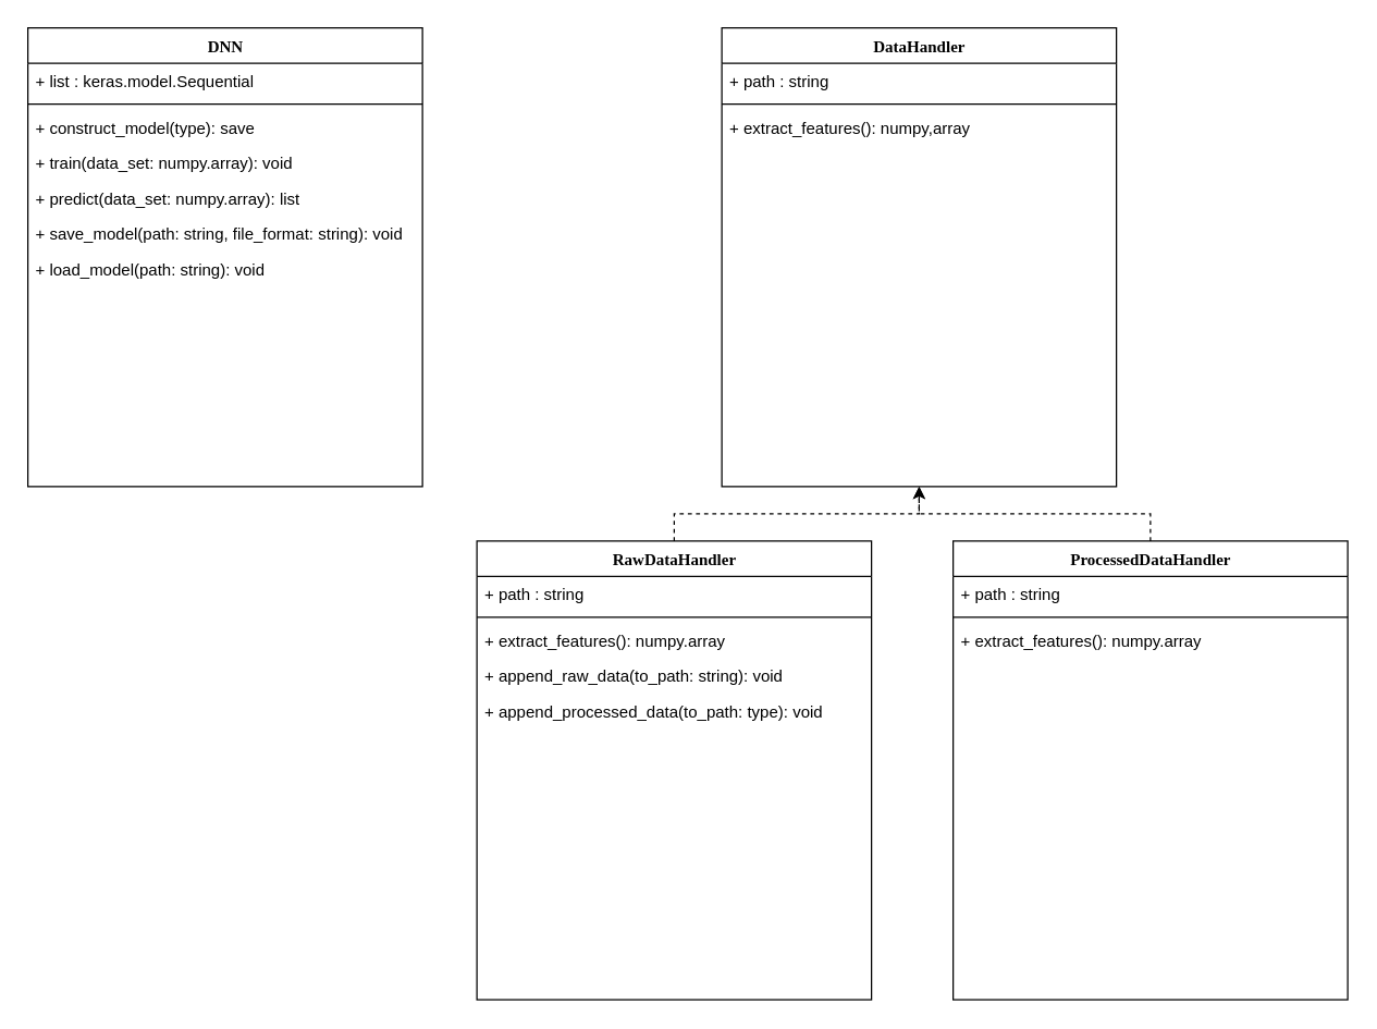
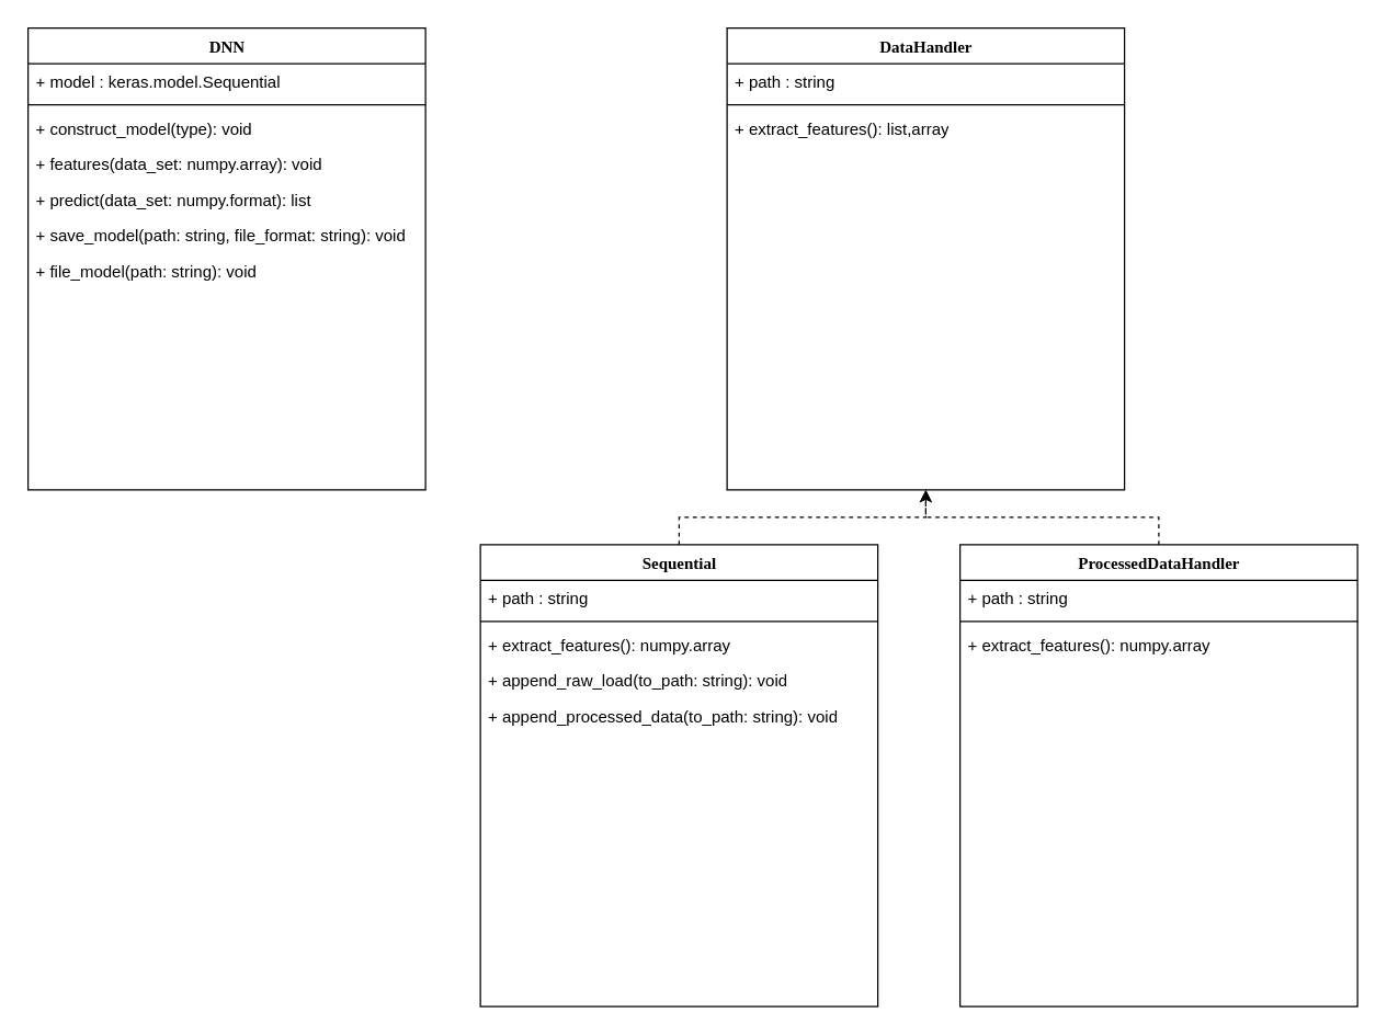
- <mxCell id="3" value="+ list : keras.model.Sequential" style="text;html=1;strokeColor=none;fillColor=none;align=left;verticalAlign=top;spacingLeft=4;spacingRight=4;whiteSpace=wrap;overflow=hidden;rotatable=0;points=[[0,0.5],[1,0.5]];portConstraint=eastwest;" parent="2" vertex="1"><mxGeometry y="26" width="290" height="26" as="geometry" /></mxCell>
+ <mxCell id="3" value="+ model : keras.model.Sequential" style="text;html=1;strokeColor=none;fillColor=none;align=left;verticalAlign=top;spacingLeft=4;spacingRight=4;whiteSpace=wrap;overflow=hidden;rotatable=0;points=[[0,0.5],[1,0.5]];portConstraint=eastwest;" parent="2" vertex="1"><mxGeometry y="26" width="290" height="26" as="geometry" /></mxCell>
- <mxCell id="5" value="+ construct_model(type): save" style="text;html=1;strokeColor=none;fillColor=none;align=left;verticalAlign=top;spacingLeft=4;spacingRight=4;whiteSpace=wrap;overflow=hidden;rotatable=0;points=[[0,0.5],[1,0.5]];portConstraint=eastwest;" parent="2" vertex="1"><mxGeometry y="60" width="290" height="26" as="geometry" /></mxCell>
+ <mxCell id="5" value="+ construct_model(type): void" style="text;html=1;strokeColor=none;fillColor=none;align=left;verticalAlign=top;spacingLeft=4;spacingRight=4;whiteSpace=wrap;overflow=hidden;rotatable=0;points=[[0,0.5],[1,0.5]];portConstraint=eastwest;" parent="2" vertex="1"><mxGeometry y="60" width="290" height="26" as="geometry" /></mxCell>
- <mxCell id="13" value="+ extract_features(): numpy,array" style="text;html=1;strokeColor=none;fillColor=none;align=left;verticalAlign=top;spacingLeft=4;spacingRight=4;whiteSpace=wrap;overflow=hidden;rotatable=0;points=[[0,0.5],[1,0.5]];portConstraint=eastwest;" vertex="1" parent="10"><mxGeometry y="60" width="290" height="26" as="geometry" /></mxCell>
+ <mxCell id="13" value="+ extract_features(): list,array" style="text;html=1;strokeColor=none;fillColor=none;align=left;verticalAlign=top;spacingLeft=4;spacingRight=4;whiteSpace=wrap;overflow=hidden;rotatable=0;points=[[0,0.5],[1,0.5]];portConstraint=eastwest;" vertex="1" parent="10"><mxGeometry y="60" width="290" height="26" as="geometry" /></mxCell>
- <mxCell id="6" value="+ train(data_set: numpy.array): void" style="text;html=1;strokeColor=none;fillColor=none;align=left;verticalAlign=top;spacingLeft=4;spacingRight=4;whiteSpace=wrap;overflow=hidden;rotatable=0;points=[[0,0.5],[1,0.5]];portConstraint=eastwest;" parent="2" vertex="1"><mxGeometry y="86" width="290" height="26" as="geometry" /></mxCell>
+ <mxCell id="6" value="+ features(data_set: numpy.array): void" style="text;html=1;strokeColor=none;fillColor=none;align=left;verticalAlign=top;spacingLeft=4;spacingRight=4;whiteSpace=wrap;overflow=hidden;rotatable=0;points=[[0,0.5],[1,0.5]];portConstraint=eastwest;" parent="2" vertex="1"><mxGeometry y="86" width="290" height="26" as="geometry" /></mxCell>
- <mxCell id="7" value="+ predict(data_set: numpy.array): list" style="text;html=1;strokeColor=none;fillColor=none;align=left;verticalAlign=top;spacingLeft=4;spacingRight=4;whiteSpace=wrap;overflow=hidden;rotatable=0;points=[[0,0.5],[1,0.5]];portConstraint=eastwest;" vertex="1" parent="2"><mxGeometry y="112" width="290" height="26" as="geometry" /></mxCell>
+ <mxCell id="7" value="+ predict(data_set: numpy.format): list" style="text;html=1;strokeColor=none;fillColor=none;align=left;verticalAlign=top;spacingLeft=4;spacingRight=4;whiteSpace=wrap;overflow=hidden;rotatable=0;points=[[0,0.5],[1,0.5]];portConstraint=eastwest;" vertex="1" parent="2"><mxGeometry y="112" width="290" height="26" as="geometry" /></mxCell>
- <mxCell id="9" value="+ load_model(path: string): void" style="text;html=1;strokeColor=none;fillColor=none;align=left;verticalAlign=top;spacingLeft=4;spacingRight=4;whiteSpace=wrap;overflow=hidden;rotatable=0;points=[[0,0.5],[1,0.5]];portConstraint=eastwest;" vertex="1" parent="2"><mxGeometry y="164" width="290" height="26" as="geometry" /></mxCell>
+ <mxCell id="9" value="+ file_model(path: string): void" style="text;html=1;strokeColor=none;fillColor=none;align=left;verticalAlign=top;spacingLeft=4;spacingRight=4;whiteSpace=wrap;overflow=hidden;rotatable=0;points=[[0,0.5],[1,0.5]];portConstraint=eastwest;" vertex="1" parent="2"><mxGeometry y="164" width="290" height="26" as="geometry" /></mxCell>
- <mxCell id="20" value="RawDataHandler" style="swimlane;html=1;fontStyle=1;align=center;verticalAlign=top;childLayout=stackLayout;horizontal=1;startSize=26;horizontalStack=0;resizeParent=1;resizeLast=0;collapsible=1;marginBottom=0;swimlaneFillColor=#ffffff;rounded=0;shadow=0;comic=0;labelBackgroundColor=none;strokeColor=#000000;strokeWidth=1;fillColor=none;fontFamily=Verdana;fontSize=12;fontColor=#000000;" vertex="1" parent="1"><mxGeometry x="350" y="397" width="290" height="337" as="geometry" /></mxCell>
+ <mxCell id="20" value="Sequential" style="swimlane;html=1;fontStyle=1;align=center;verticalAlign=top;childLayout=stackLayout;horizontal=1;startSize=26;horizontalStack=0;resizeParent=1;resizeLast=0;collapsible=1;marginBottom=0;swimlaneFillColor=#ffffff;rounded=0;shadow=0;comic=0;labelBackgroundColor=none;strokeColor=#000000;strokeWidth=1;fillColor=none;fontFamily=Verdana;fontSize=12;fontColor=#000000;" vertex="1" parent="1"><mxGeometry x="350" y="397" width="290" height="337" as="geometry" /></mxCell>
- <mxCell id="24" value="+ append_raw_data(to_path: string): void" style="text;html=1;strokeColor=none;fillColor=none;align=left;verticalAlign=top;spacingLeft=4;spacingRight=4;whiteSpace=wrap;overflow=hidden;rotatable=0;points=[[0,0.5],[1,0.5]];portConstraint=eastwest;" vertex="1" parent="20"><mxGeometry y="86" width="290" height="26" as="geometry" /></mxCell>
+ <mxCell id="24" value="+ append_raw_load(to_path: string): void" style="text;html=1;strokeColor=none;fillColor=none;align=left;verticalAlign=top;spacingLeft=4;spacingRight=4;whiteSpace=wrap;overflow=hidden;rotatable=0;points=[[0,0.5],[1,0.5]];portConstraint=eastwest;" vertex="1" parent="20"><mxGeometry y="86" width="290" height="26" as="geometry" /></mxCell>
- <mxCell id="25" value="+ append_processed_data(to_path: type): void" style="text;html=1;strokeColor=none;fillColor=none;align=left;verticalAlign=top;spacingLeft=4;spacingRight=4;whiteSpace=wrap;overflow=hidden;rotatable=0;points=[[0,0.5],[1,0.5]];portConstraint=eastwest;" vertex="1" parent="20"><mxGeometry y="112" width="290" height="26" as="geometry" /></mxCell>
+ <mxCell id="25" value="+ append_processed_data(to_path: string): void" style="text;html=1;strokeColor=none;fillColor=none;align=left;verticalAlign=top;spacingLeft=4;spacingRight=4;whiteSpace=wrap;overflow=hidden;rotatable=0;points=[[0,0.5],[1,0.5]];portConstraint=eastwest;" vertex="1" parent="20"><mxGeometry y="112" width="290" height="26" as="geometry" /></mxCell>
